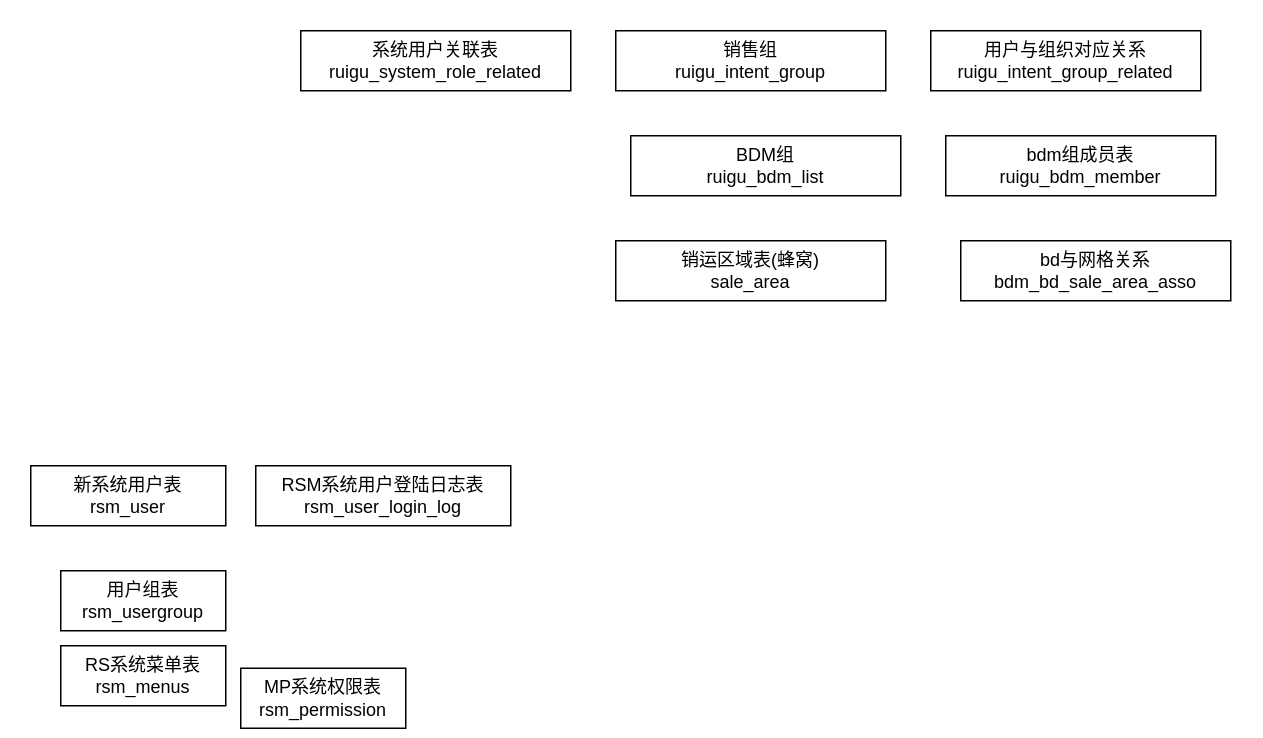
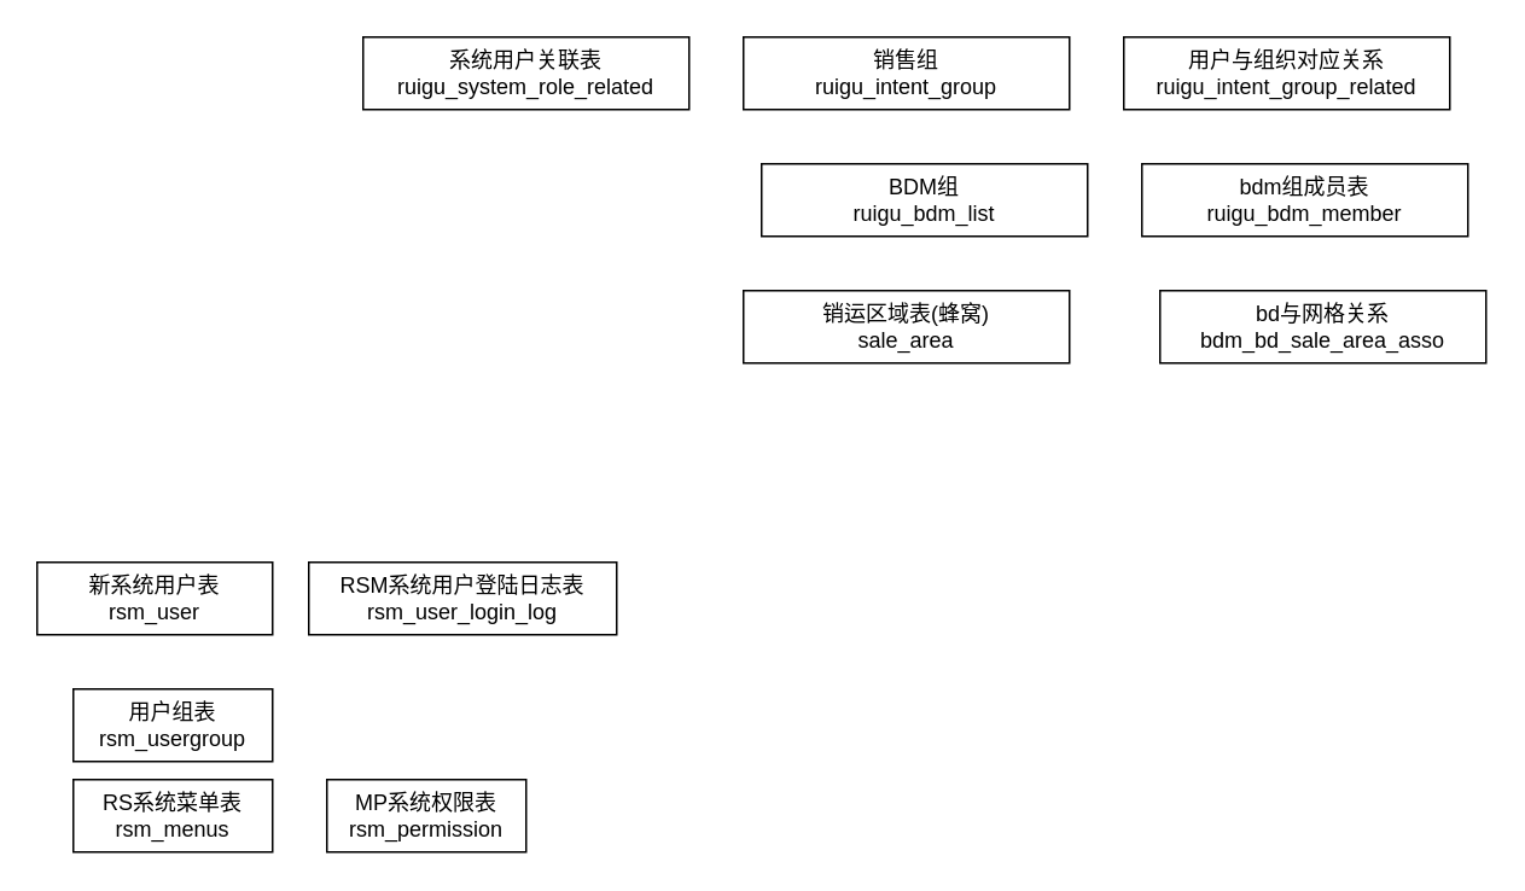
- <mxCell id="13" value="MP系统权限表rsm_permission" style="rounded=0;whiteSpace=wrap;html=1;" parent="1" vertex="1"><mxGeometry x="160" y="445" width="110" height="40" as="geometry" /></mxCell>
+ <mxCell id="13" value="MP系统权限表rsm_permission" style="rounded=0;whiteSpace=wrap;html=1;" parent="1" vertex="1"><mxGeometry x="180" y="430" width="110" height="40" as="geometry" /></mxCell>
